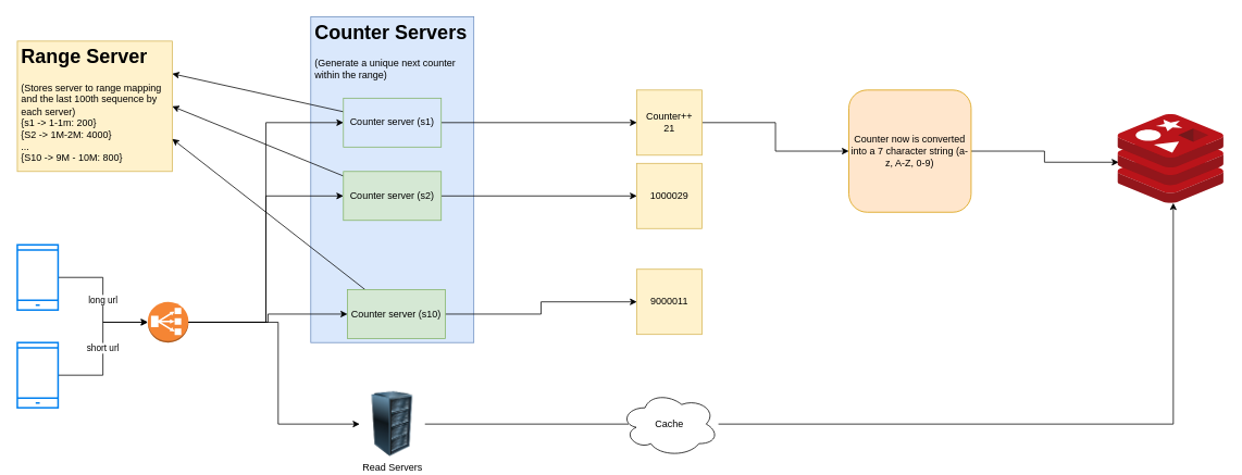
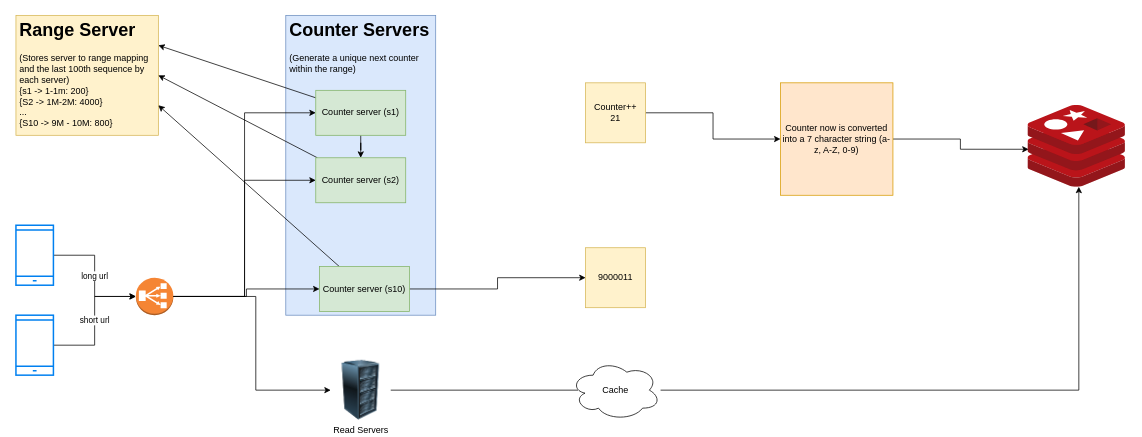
- <mxCell id="2" value="&lt;h1&gt;Range Server&lt;/h1&gt;&lt;div&gt;(Stores server to range mapping and the last 100th sequence by each server)&lt;/div&gt;&lt;div&gt;{s1 -&amp;gt; 1-1m: 200}&lt;/div&gt;&lt;div&gt;{S2 -&amp;gt; 1M-2M: 4000}&lt;/div&gt;&lt;div&gt;...&lt;/div&gt;&lt;div&gt;{S10 -&amp;gt; 9M - 10M: 800}&lt;/div&gt;" style="text;html=1;strokeColor=#d6b656;fillColor=#fff2cc;spacing=5;spacingTop=-20;whiteSpace=wrap;overflow=hidden;rounded=0;" parent="1" vertex="1"><mxGeometry x="20" y="50" width="190" height="160" as="geometry" /></mxCell>
+ <mxCell id="2" value="&lt;h1&gt;Range Server&lt;/h1&gt;&lt;div&gt;(Stores server to range mapping and the last 100th sequence by each server)&lt;/div&gt;&lt;div&gt;{s1 -&amp;gt; 1-1m: 200}&lt;/div&gt;&lt;div&gt;{S2 -&amp;gt; 1M-2M: 4000}&lt;/div&gt;&lt;div&gt;...&lt;/div&gt;&lt;div&gt;{S10 -&amp;gt; 9M - 10M: 800}&lt;/div&gt;" style="text;html=1;strokeColor=#d6b656;fillColor=#fff2cc;spacing=5;spacingTop=-20;whiteSpace=wrap;overflow=hidden;rounded=0;" parent="1" vertex="1"><mxGeometry x="20" y="20" width="190" height="160" as="geometry" /></mxCell>
- <mxCell id="12" value="Counter server (s1)" style="rounded=0;whiteSpace=wrap;html=1;fillColor=#dae8fc;strokeColor=#82b366;" parent="1" vertex="1"><mxGeometry x="420" y="120" width="120" height="60" as="geometry" /></mxCell>
+ <mxCell id="12" value="Counter server (s1)" style="rounded=0;whiteSpace=wrap;html=1;fillColor=#d5e8d4;strokeColor=#82b366;" parent="1" vertex="1"><mxGeometry x="420" y="120" width="120" height="60" as="geometry" /></mxCell>
- <mxCell id="11" style="edgeStyle=orthogonalEdgeStyle;rounded=0;orthogonalLoop=1;jettySize=auto;html=1;entryX=0;entryY=0.5;entryDx=0;entryDy=0;" parent="1" source="12" target="25" edge="1"><mxGeometry relative="1" as="geometry" /></mxCell>
+ <mxCell id="11" style="edgeStyle=orthogonalEdgeStyle;rounded=0;orthogonalLoop=1;jettySize=auto;html=1;" parent="1" source="12" target="15" edge="1"><mxGeometry relative="1" as="geometry" /></mxCell>
- <mxCell id="31" value="Counter now is converted into a 7 character string (a-z, A-Z, 0-9)" style="whiteSpace=wrap;html=1;aspect=fixed;fillColor=#ffe6cc;strokeColor=#d79b00;rounded=1;" parent="1" vertex="1"><mxGeometry x="1040" y="110" width="150" height="150" as="geometry" /></mxCell>
+ <mxCell id="31" value="Counter now is converted into a 7 character string (a-z, A-Z, 0-9)" style="whiteSpace=wrap;html=1;aspect=fixed;fillColor=#ffe6cc;strokeColor=#d79b00;" parent="1" vertex="1"><mxGeometry x="1040" y="110" width="150" height="150" as="geometry" /></mxCell>
- <mxCell id="14" style="edgeStyle=orthogonalEdgeStyle;rounded=0;orthogonalLoop=1;jettySize=auto;html=1;entryX=0;entryY=0.5;entryDx=0;entryDy=0;" parent="1" source="15" target="26" edge="1"><mxGeometry relative="1" as="geometry" /></mxCell>
- <mxCell id="26" value="1000029" style="whiteSpace=wrap;html=1;aspect=fixed;fillColor=#fff2cc;strokeColor=#d6b656;" parent="1" vertex="1"><mxGeometry x="780" y="200" width="80" height="80" as="geometry" /></mxCell>
